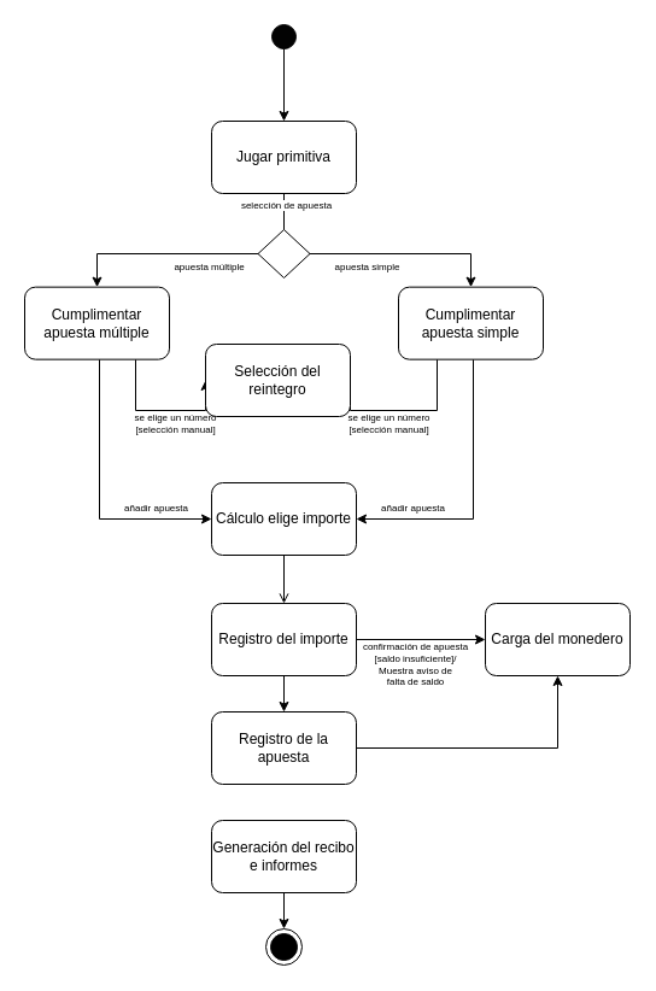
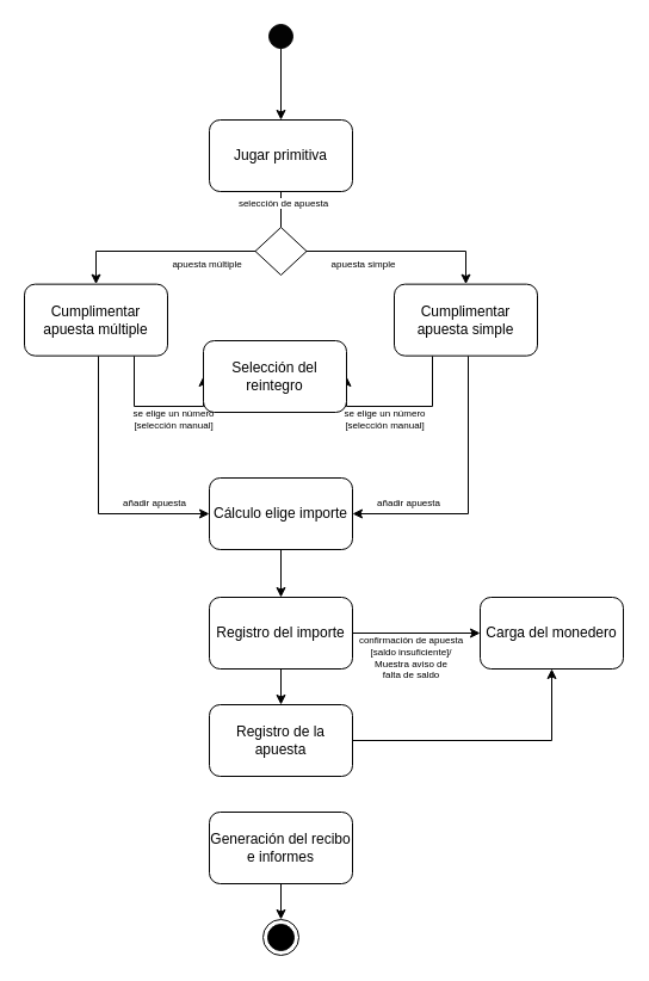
- <mxCell id="10" style="edgeStyle=orthogonalEdgeStyle;rounded=0;orthogonalLoop=1;jettySize=auto;html=1;entryX=1;entryY=0.5;entryDx=0;entryDy=0;endArrow=none;" edge="1" parent="1" source="14" target="23"><mxGeometry relative="1" as="geometry"><Array as="points"><mxPoint x="362" y="340" /></Array></mxGeometry></mxCell>
+ <mxCell id="10" style="edgeStyle=orthogonalEdgeStyle;rounded=0;orthogonalLoop=1;jettySize=auto;html=1;entryX=1;entryY=0.5;entryDx=0;entryDy=0;" edge="1" parent="1" source="14" target="23"><mxGeometry relative="1" as="geometry"><Array as="points"><mxPoint x="362" y="340" /></Array></mxGeometry></mxCell>
- <mxCell id="24" style="edgeStyle=orthogonalEdgeStyle;rounded=0;orthogonalLoop=1;jettySize=auto;html=1;entryX=0.5;entryY=0;entryDx=0;entryDy=0;endArrow=open;" edge="1" parent="1" source="25" target="29"><mxGeometry relative="1" as="geometry" /></mxCell>
+ <mxCell id="24" style="edgeStyle=orthogonalEdgeStyle;rounded=0;orthogonalLoop=1;jettySize=auto;html=1;entryX=0.5;entryY=0;entryDx=0;entryDy=0;" edge="1" parent="1" source="25" target="29"><mxGeometry relative="1" as="geometry" /></mxCell>
